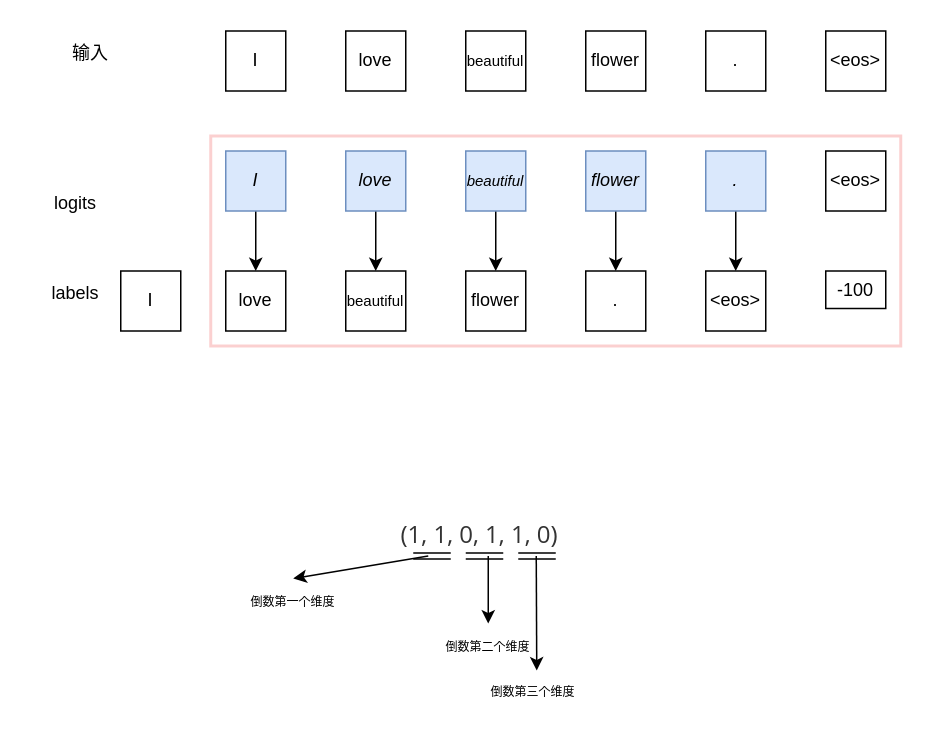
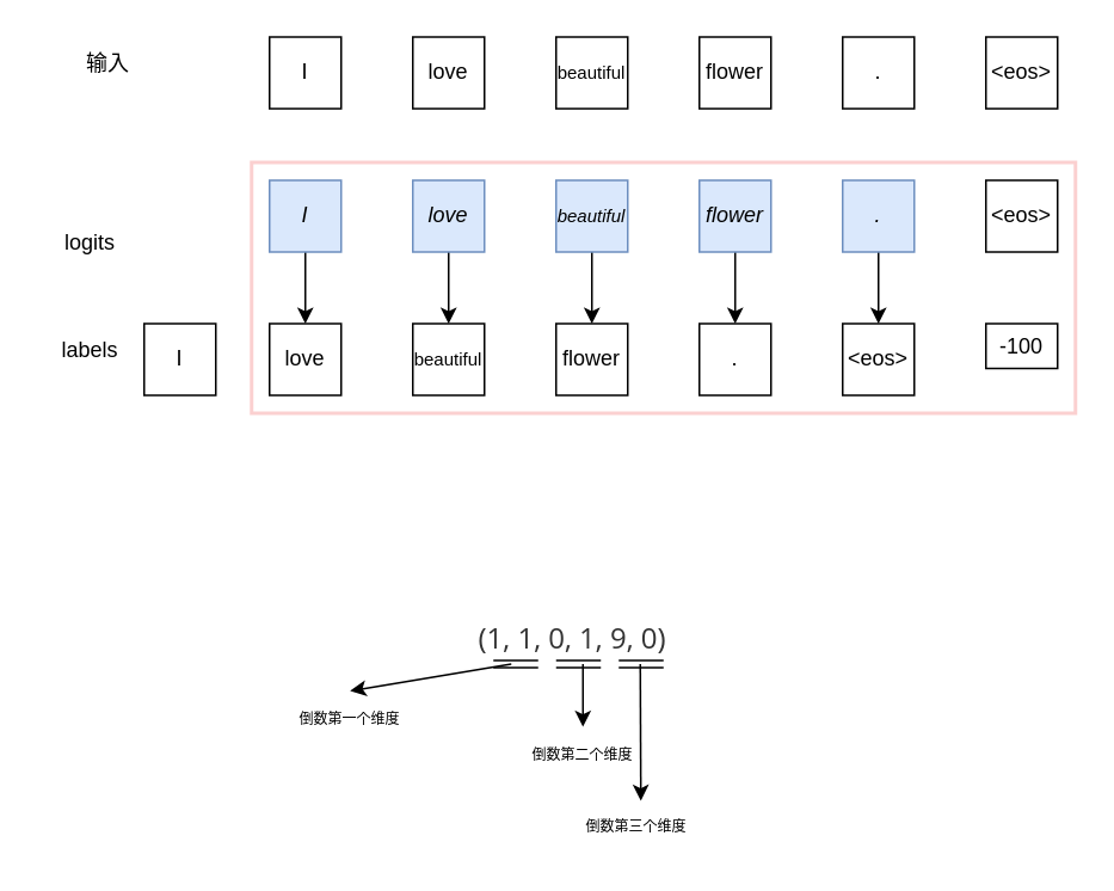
- <mxCell id="30" value="&lt;span style=&quot;color: rgb(51, 51, 51); font-family: &amp;quot;Open Sans&amp;quot;, &amp;quot;Clear Sans&amp;quot;, &amp;quot;Helvetica Neue&amp;quot;, Helvetica, Arial, &amp;quot;Segoe UI Emoji&amp;quot;, sans-serif; font-size: 16px; font-style: normal; font-variant-ligatures: normal; font-variant-caps: normal; font-weight: 400; letter-spacing: normal; orphans: 4; text-align: start; text-indent: 0px; text-transform: none; widows: 2; word-spacing: 0px; -webkit-text-stroke-width: 0px; white-space: pre-wrap; background-color: rgb(255, 255, 255); text-decoration-thickness: initial; text-decoration-style: initial; text-decoration-color: initial; display: inline !important; float: none;&quot;&gt;(1, 1, 0, 1, 1, 0)&lt;/span&gt;" style="text;whiteSpace=wrap;html=1;" vertex="1" parent="1"><mxGeometry x="265" y="340" width="140" height="40" as="geometry" /></mxCell>
+ <mxCell id="30" value="&lt;span style=&quot;color: rgb(51, 51, 51); font-family: &amp;quot;Open Sans&amp;quot;, &amp;quot;Clear Sans&amp;quot;, &amp;quot;Helvetica Neue&amp;quot;, Helvetica, Arial, &amp;quot;Segoe UI Emoji&amp;quot;, sans-serif; font-size: 16px; font-style: normal; font-variant-ligatures: normal; font-variant-caps: normal; font-weight: 400; letter-spacing: normal; orphans: 4; text-align: start; text-indent: 0px; text-transform: none; widows: 2; word-spacing: 0px; -webkit-text-stroke-width: 0px; white-space: pre-wrap; background-color: rgb(255, 255, 255); text-decoration-thickness: initial; text-decoration-style: initial; text-decoration-color: initial; display: inline !important; float: none;&quot;&gt;(1, 1, 0, 1, 9, 0)&lt;/span&gt;" style="text;whiteSpace=wrap;html=1;" vertex="1" parent="1"><mxGeometry x="265" y="340" width="140" height="40" as="geometry" /></mxCell>
- <mxCell id="35" value="&lt;font style=&quot;font-size: 8px;&quot;&gt;倒数第二个维度&lt;/font&gt;" style="text;html=1;align=center;verticalAlign=middle;whiteSpace=wrap;rounded=0;" vertex="1" parent="1"><mxGeometry x="295" y="415" width="60" height="30" as="geometry" /></mxCell>
+ <mxCell id="35" value="&lt;font style=&quot;font-size: 8px;&quot;&gt;倒数第二个维度&lt;/font&gt;" style="text;html=1;align=center;verticalAlign=middle;whiteSpace=wrap;rounded=0;" vertex="1" parent="1"><mxGeometry x="295" y="405" width="60" height="30" as="geometry" /></mxCell>
